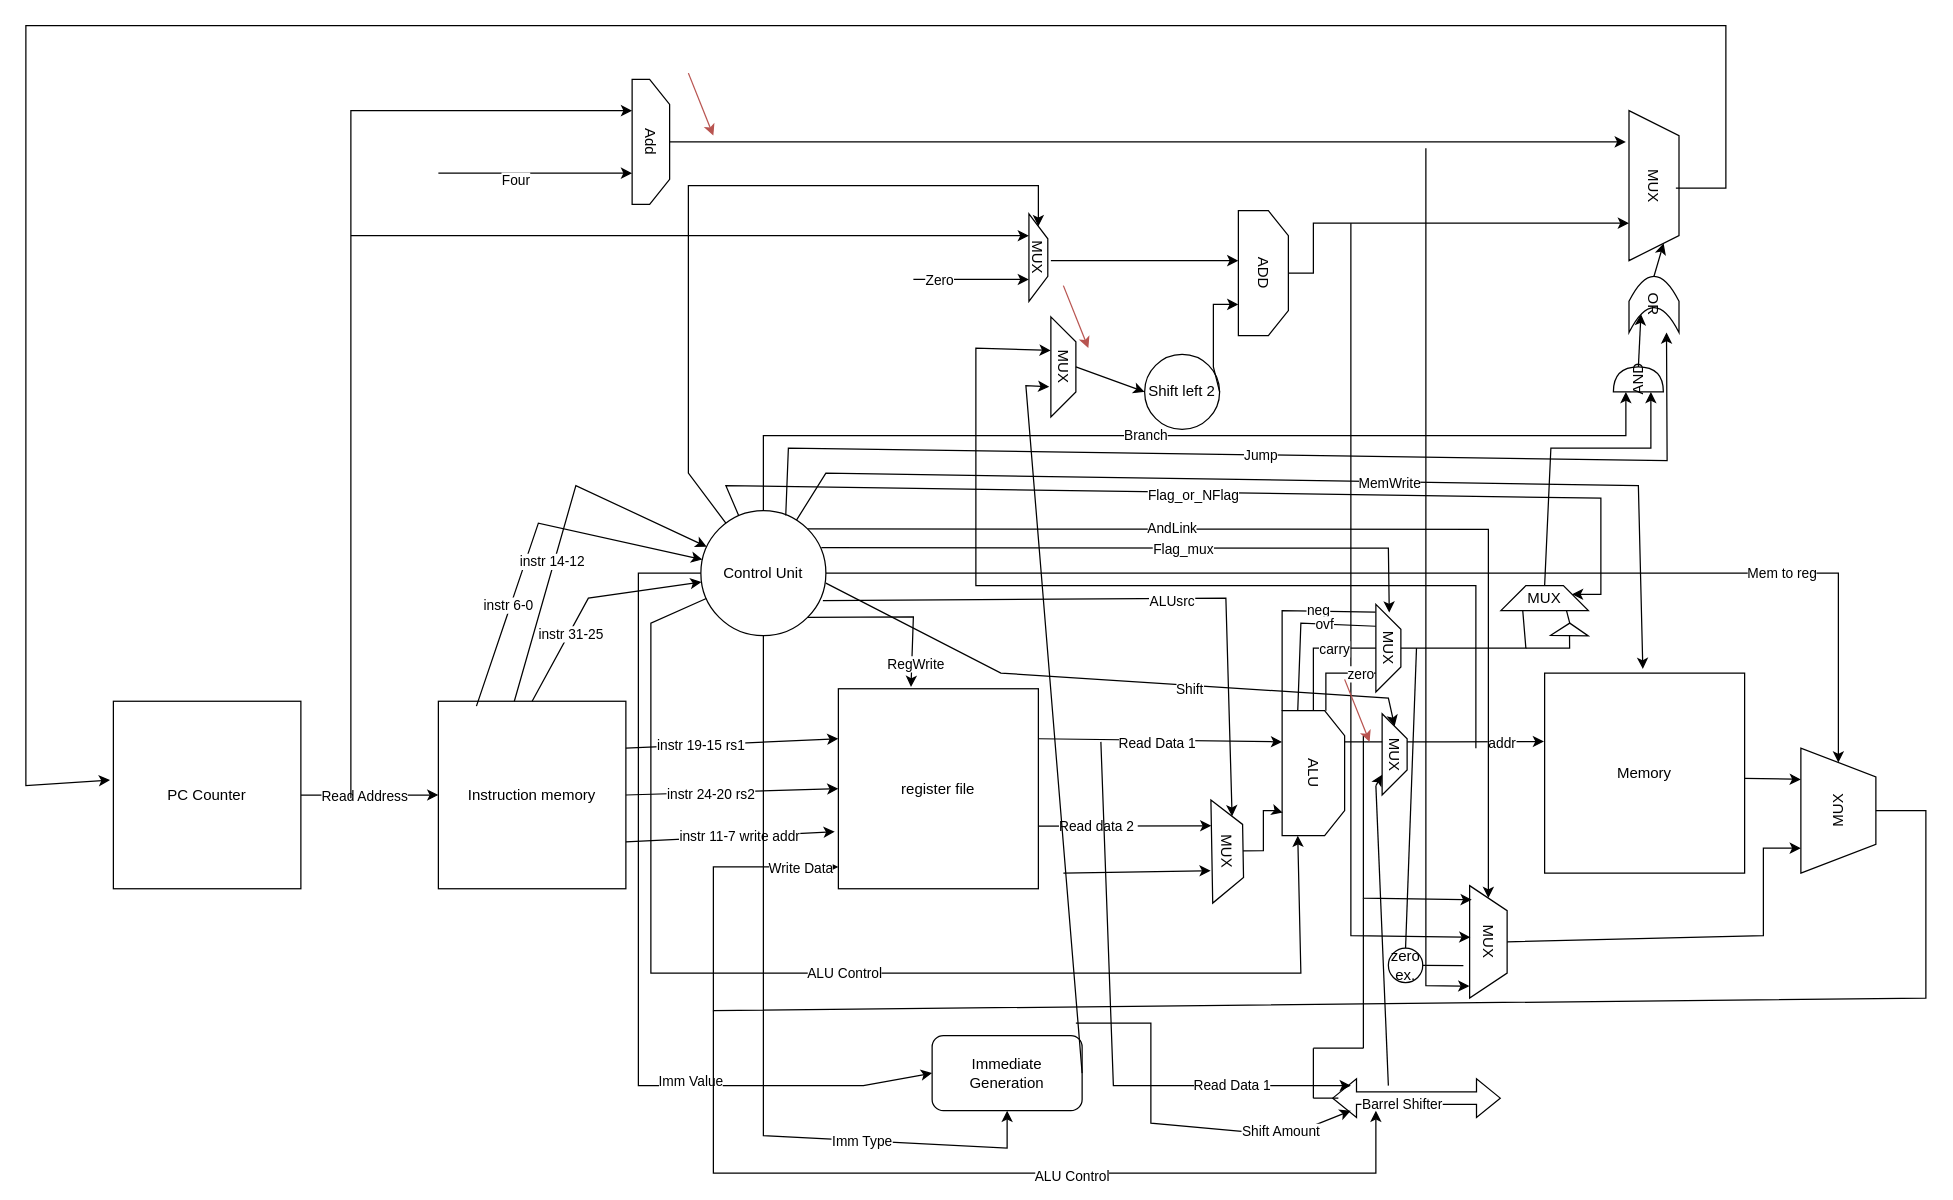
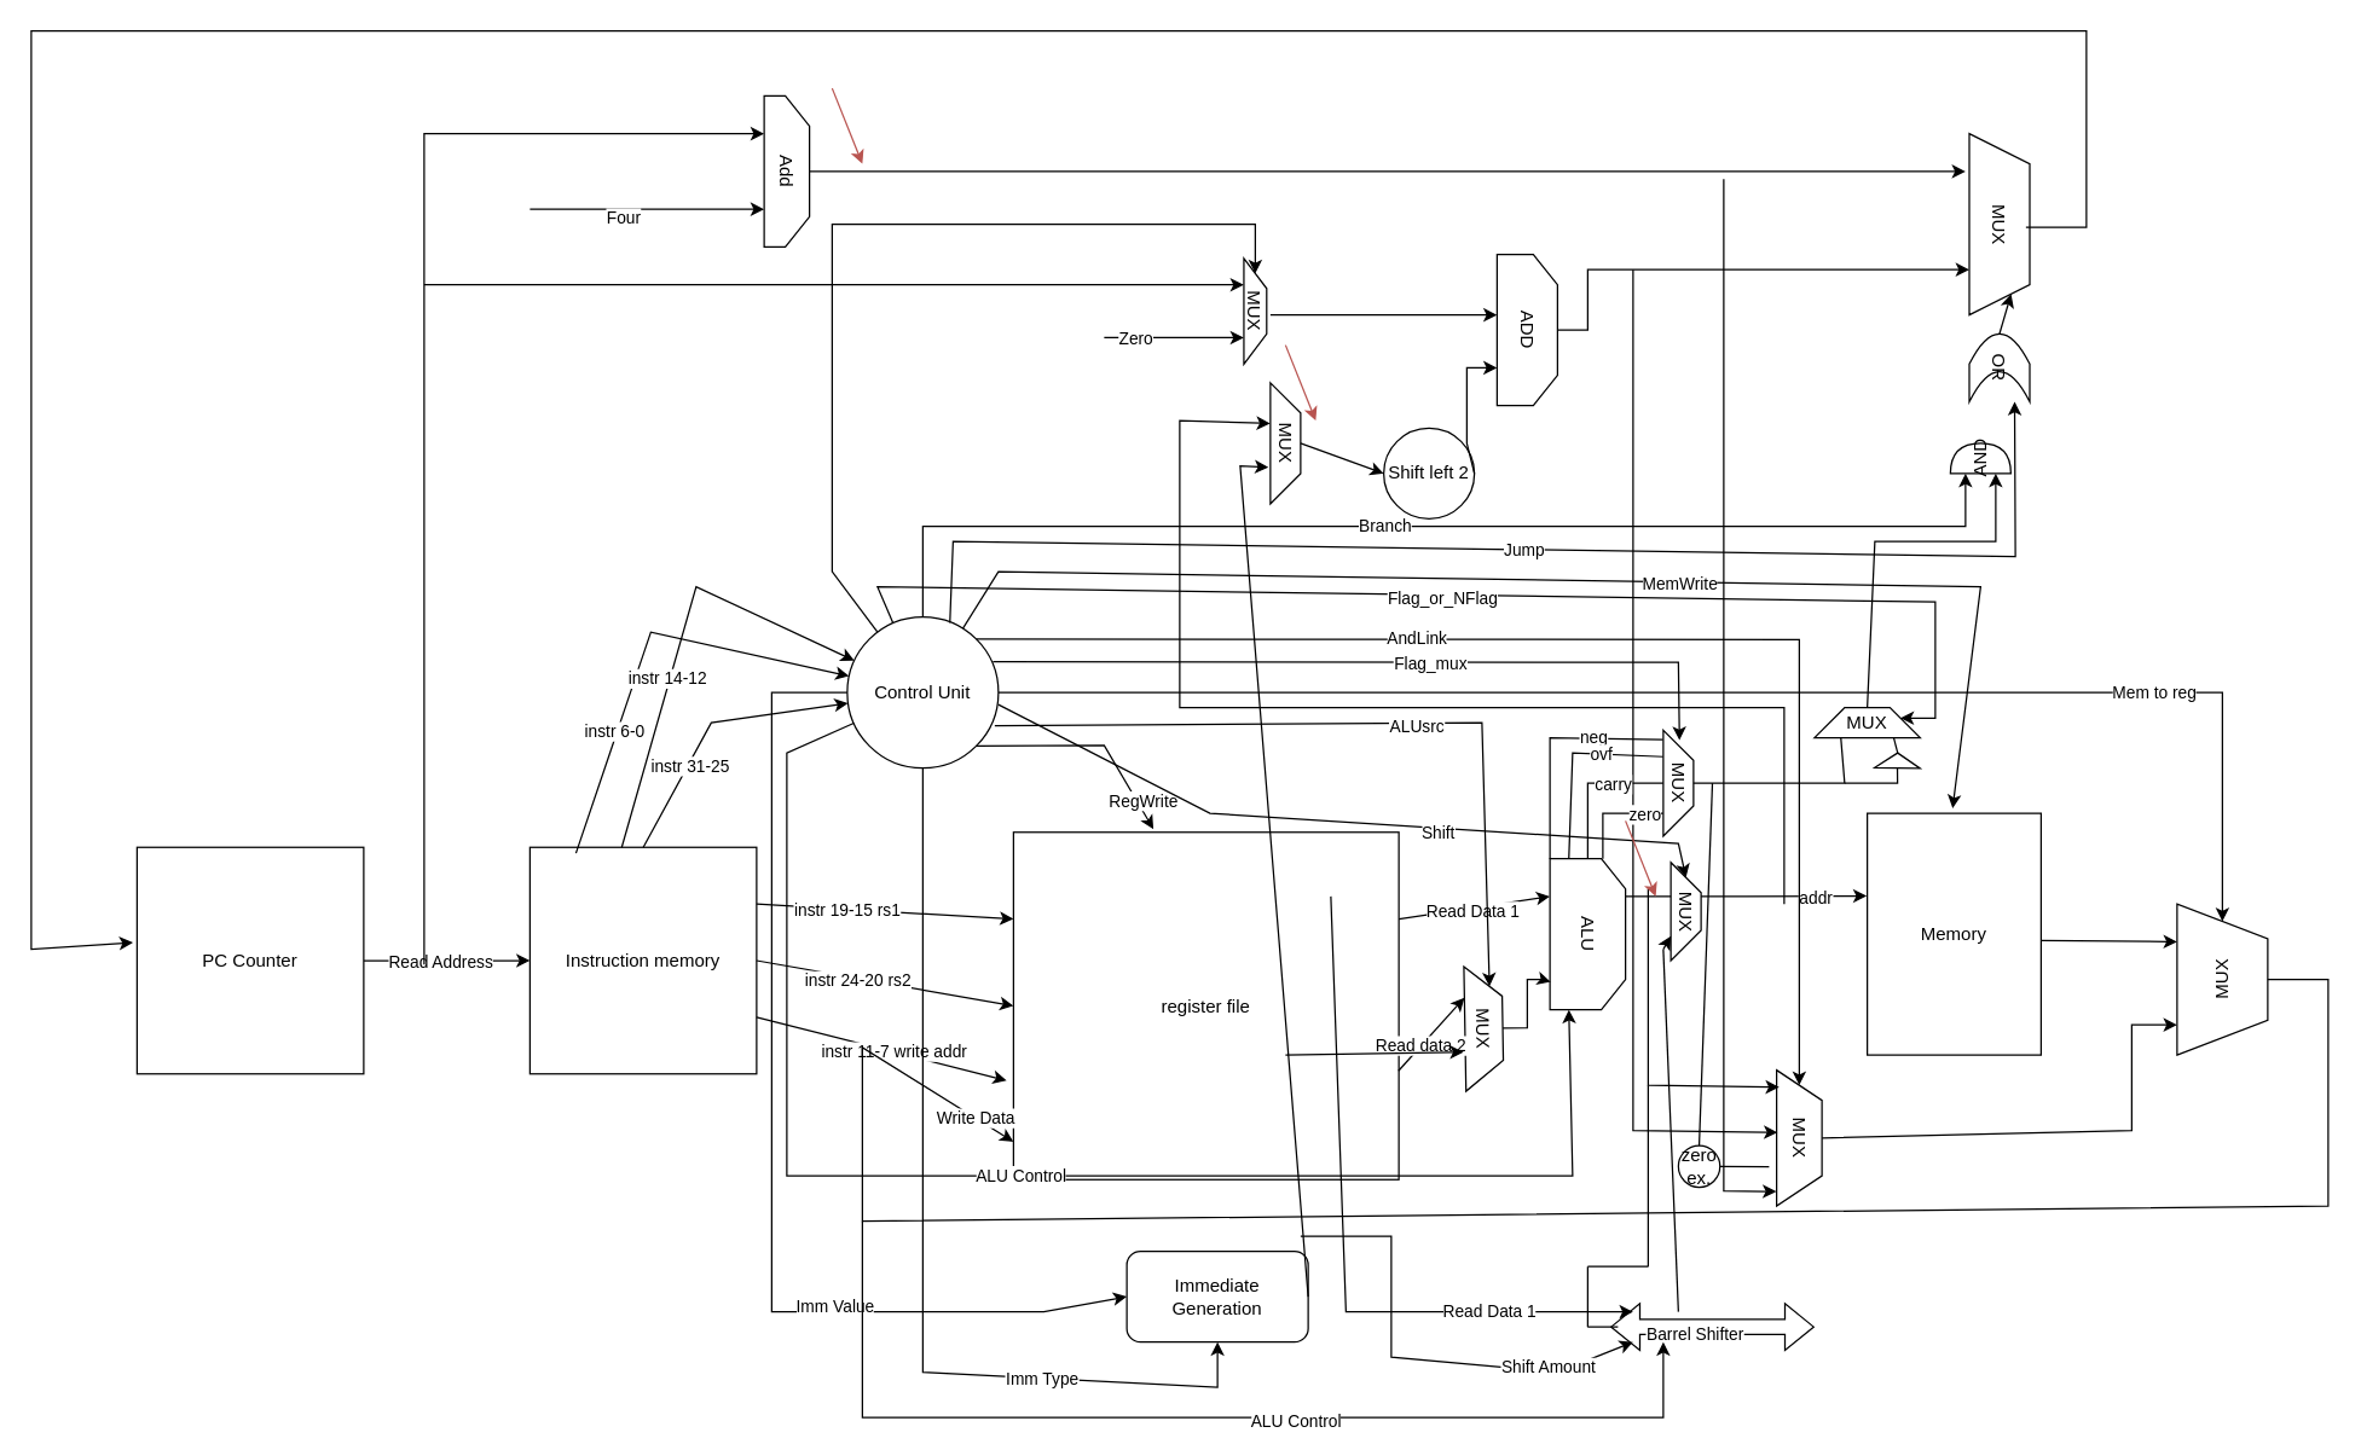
- <mxCell id="32" value="" style="endArrow=classic;html=1;rounded=0;exitX=1;exitY=0.5;exitDx=0;exitDy=0;exitPerimeter=0;entryX=0.673;entryY=0.761;entryDx=0;entryDy=0;entryPerimeter=0;" parent="1" source="62" target="56" edge="1"><mxGeometry width="50" height="50" relative="1" as="geometry"><mxPoint x="1150" y="418.2" as="sourcePoint" /><mxPoint x="1189" y="370" as="targetPoint" /><Array as="points" /></mxGeometry></mxCell>
- <mxCell id="6" value="Memory" style="whiteSpace=wrap;html=1;aspect=fixed;" parent="1" vertex="1"><mxGeometry x="1235" y="538" width="160" height="160" as="geometry" /></mxCell>
+ <mxCell id="6" value="Memory" style="whiteSpace=wrap;html=1;aspect=fixed;" parent="1" vertex="1"><mxGeometry x="1235" y="538" width="115" height="160" as="geometry" /></mxCell>
- <mxCell id="2" value="register file" style="whiteSpace=wrap;html=1;aspect=fixed;" parent="1" vertex="1"><mxGeometry x="670" y="550.5" width="160" height="160" as="geometry" /></mxCell>
+ <mxCell id="2" value="register file" style="whiteSpace=wrap;html=1;aspect=fixed;" parent="1" vertex="1"><mxGeometry x="670" y="550.5" width="255" height="230" as="geometry" /></mxCell>
